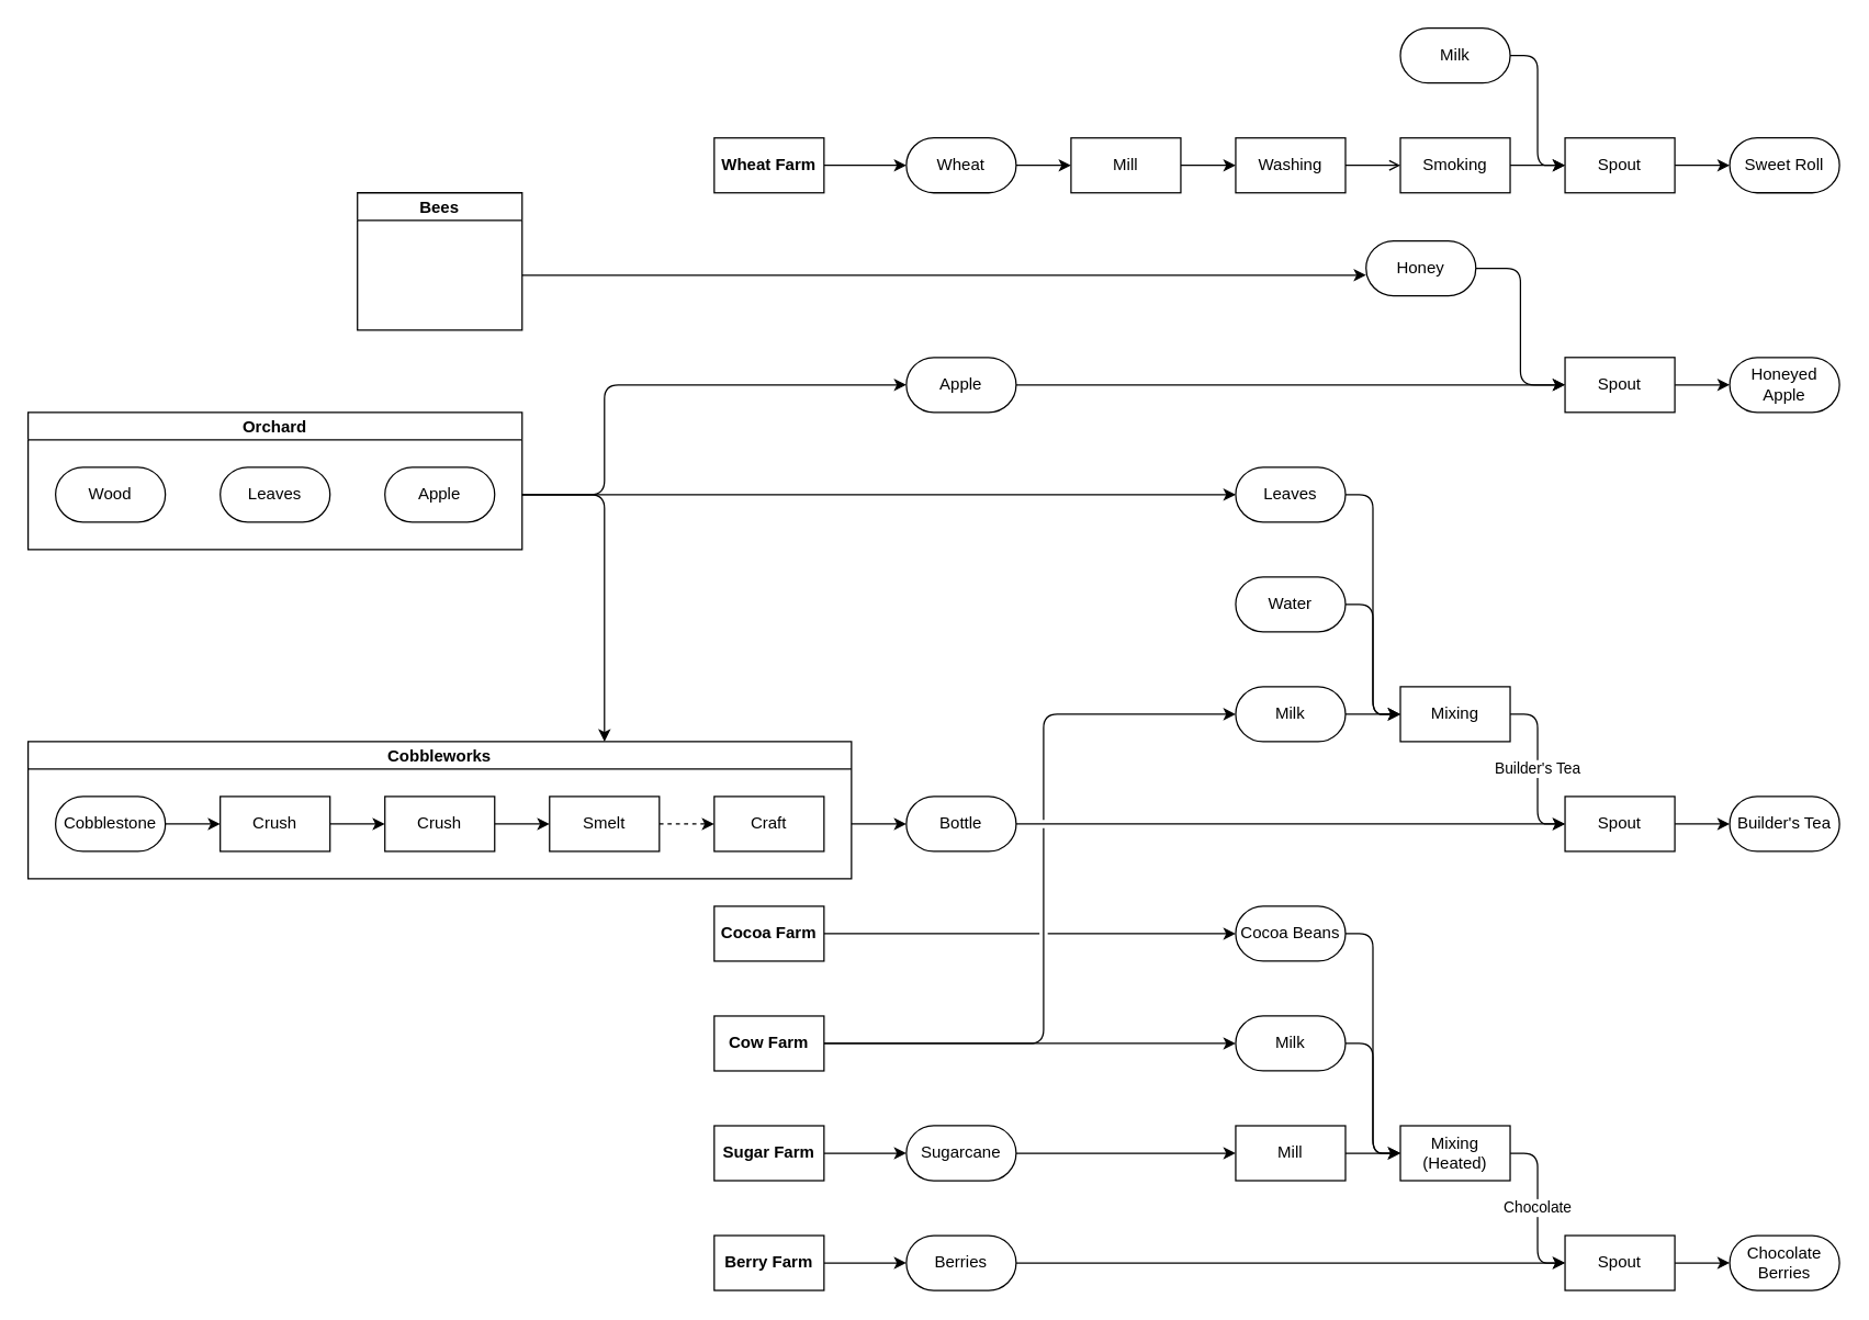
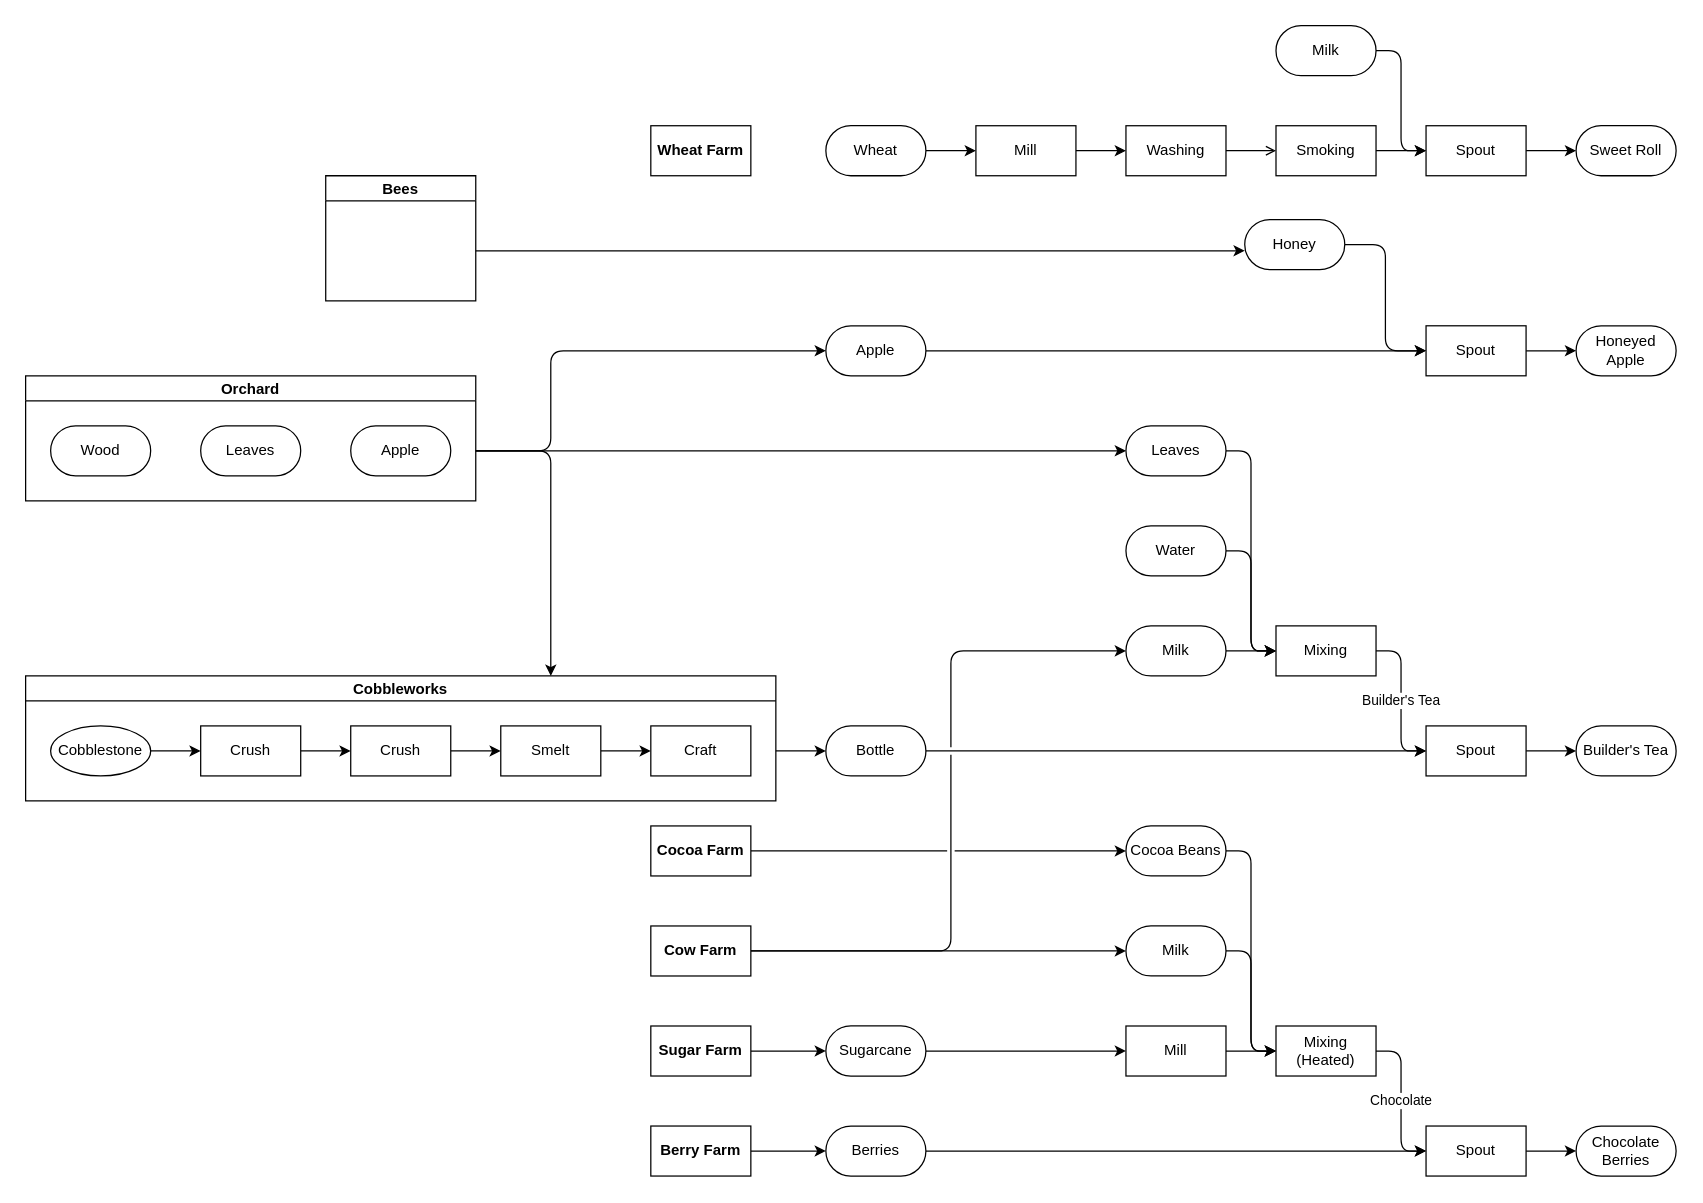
- <mxCell id="50" style="edgeStyle=orthogonalEdgeStyle;jumpStyle=gap;orthogonalLoop=1;jettySize=auto;html=1;" parent="1" source="51" target="12" edge="1"><mxGeometry relative="1" as="geometry" /></mxCell>
- <mxCell id="64" value="Cobblestone" style="rounded=1;whiteSpace=wrap;html=1;arcSize=50;" parent="62" vertex="1"><mxGeometry x="20" y="40" width="80" height="40" as="geometry" /></mxCell>
+ <mxCell id="64" value="Cobblestone" style="ellipse;whiteSpace=wrap;html=1;arcSize=50;" parent="62" vertex="1"><mxGeometry x="20" y="40" width="80" height="40" as="geometry" /></mxCell>
- <mxCell id="69" style="edgeStyle=orthogonalEdgeStyle;rounded=0;orthogonalLoop=1;jettySize=auto;html=1;jumpStyle=gap;dashed=1;" parent="62" source="70" target="71" edge="1"><mxGeometry relative="1" as="geometry" /></mxCell>
+ <mxCell id="69" style="edgeStyle=orthogonalEdgeStyle;rounded=0;orthogonalLoop=1;jettySize=auto;html=1;jumpStyle=gap;" parent="62" source="70" target="71" edge="1"><mxGeometry relative="1" as="geometry" /></mxCell>
